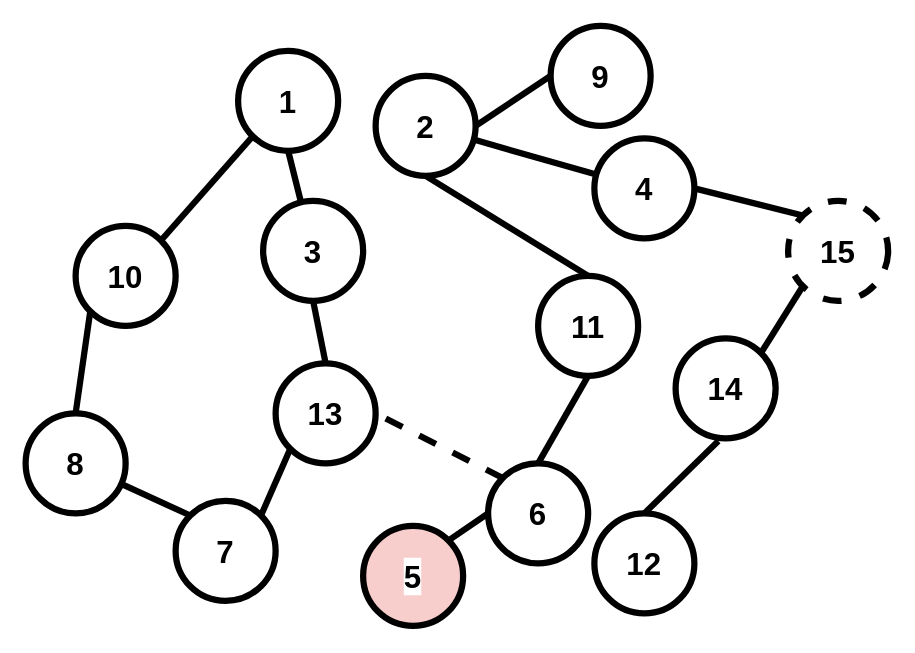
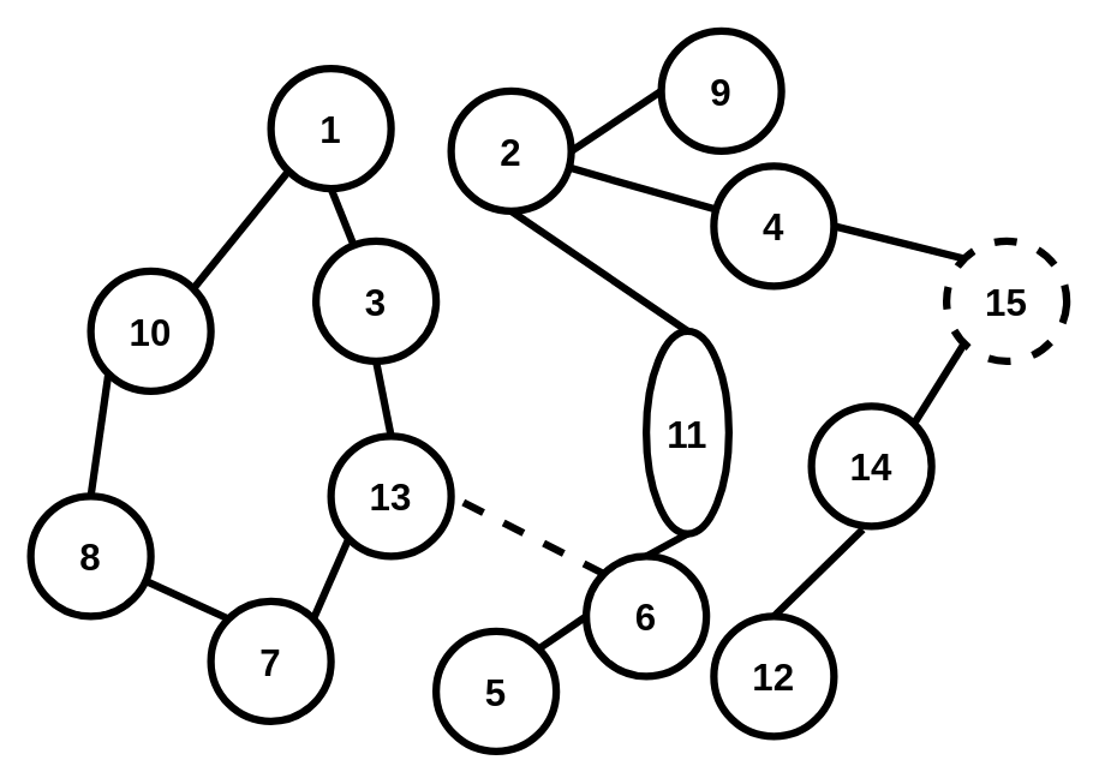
- <mxCell id="2" value="1" style="ellipse;whiteSpace=wrap;html=1;aspect=fixed;strokeWidth=5;fontSize=25;fontStyle=1;labelBorderColor=none;labelBackgroundColor=#FFFFFF;" vertex="1" parent="1"><mxGeometry x="190" y="40" width="80" height="80" as="geometry" /></mxCell>
+ <mxCell id="2" value="1" style="ellipse;whiteSpace=wrap;html=1;aspect=fixed;strokeWidth=5;fontSize=25;fontStyle=1;labelBorderColor=none;labelBackgroundColor=#FFFFFF;" vertex="1" parent="1"><mxGeometry x="180" y="45" width="80" height="80" as="geometry" /></mxCell>
- <mxCell id="8" value="11" style="ellipse;whiteSpace=wrap;html=1;aspect=fixed;strokeWidth=5;fontSize=25;fontStyle=1;labelBorderColor=none;labelBackgroundColor=#FFFFFF;" vertex="1" parent="1"><mxGeometry x="430" y="220" width="80" height="80" as="geometry" /></mxCell>
+ <mxCell id="8" value="11" style="ellipse;whiteSpace=wrap;html=1;aspect=fixed;strokeWidth=5;fontSize=25;fontStyle=1;labelBorderColor=none;labelBackgroundColor=#FFFFFF;" vertex="1" parent="1"><mxGeometry x="430" y="220" width="55" height="135" as="geometry" /></mxCell>
- <mxCell id="14" value="5" style="ellipse;whiteSpace=wrap;html=1;aspect=fixed;strokeWidth=5;fontSize=25;fontStyle=1;labelBorderColor=none;labelBackgroundColor=#FFFFFF;fillColor=#f8cecc;" vertex="1" parent="1"><mxGeometry x="290" y="420" width="80" height="80" as="geometry" /></mxCell>
+ <mxCell id="14" value="5" style="ellipse;whiteSpace=wrap;html=1;aspect=fixed;strokeWidth=5;fontSize=25;fontStyle=1;labelBorderColor=none;labelBackgroundColor=#FFFFFF;" vertex="1" parent="1"><mxGeometry x="290" y="420" width="80" height="80" as="geometry" /></mxCell>
